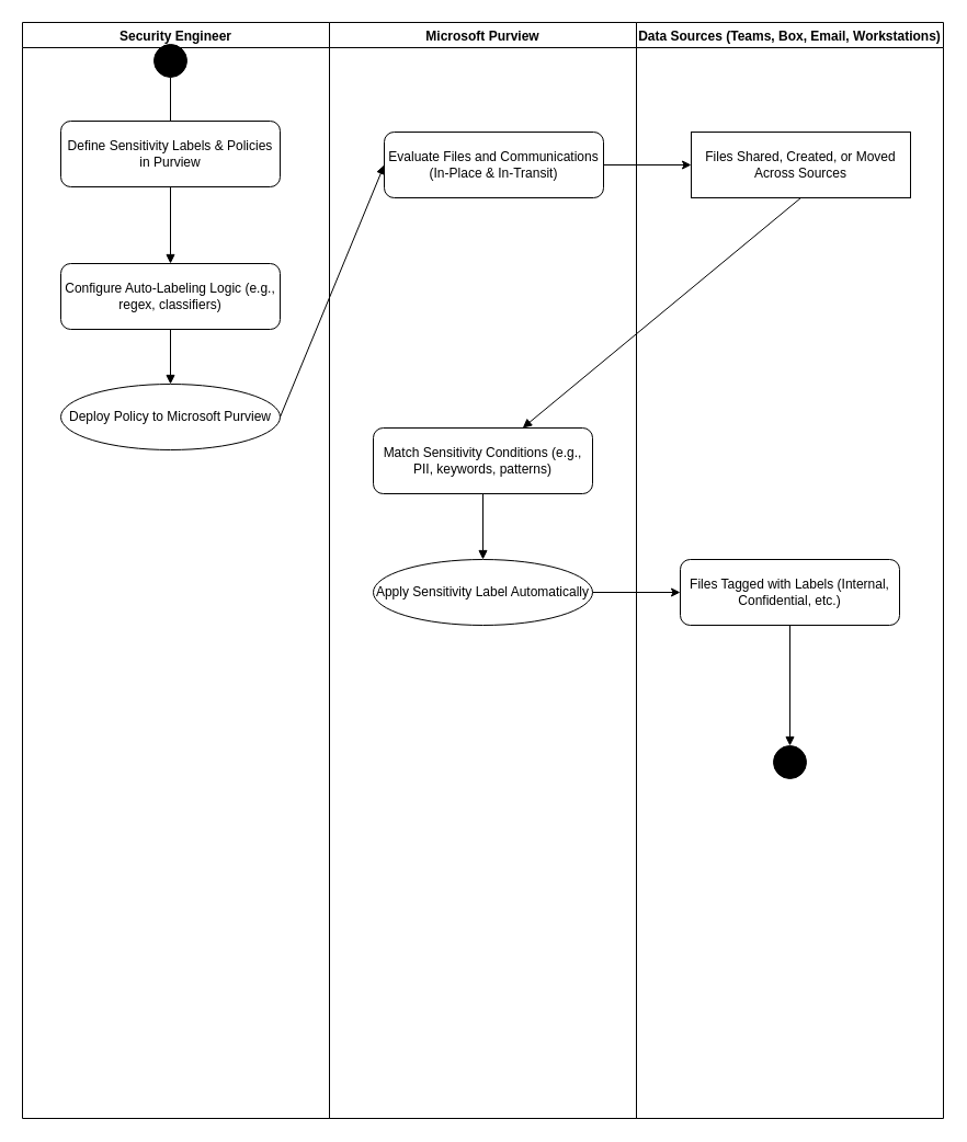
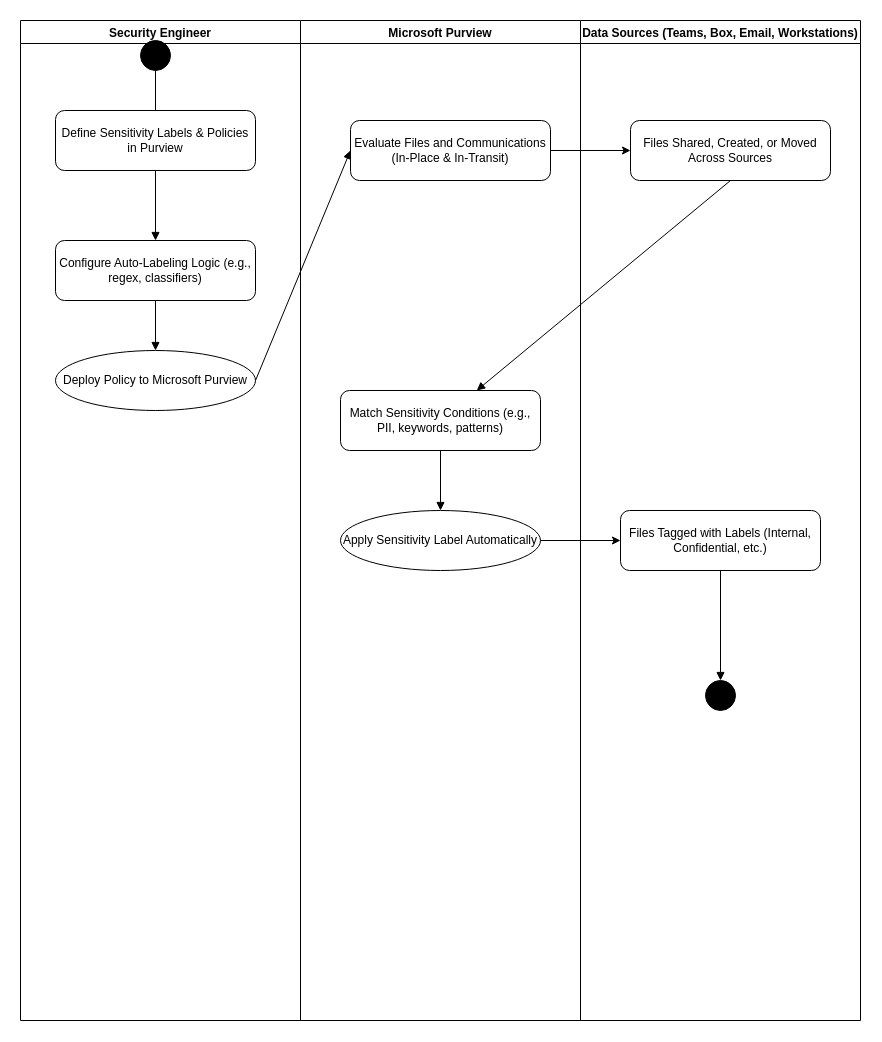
- <mxCell id="17" value="Files Shared, Created, or Moved Across Sources" style="whiteSpace=wrap;html=1;rounded=0;" parent="16" vertex="1"><mxGeometry x="50" y="100" width="200" height="60" as="geometry" /></mxCell>
+ <mxCell id="17" value="Files Shared, Created, or Moved Across Sources" style="rounded=1;whiteSpace=wrap;html=1;" parent="16" vertex="1"><mxGeometry x="50" y="100" width="200" height="60" as="geometry" /></mxCell>
